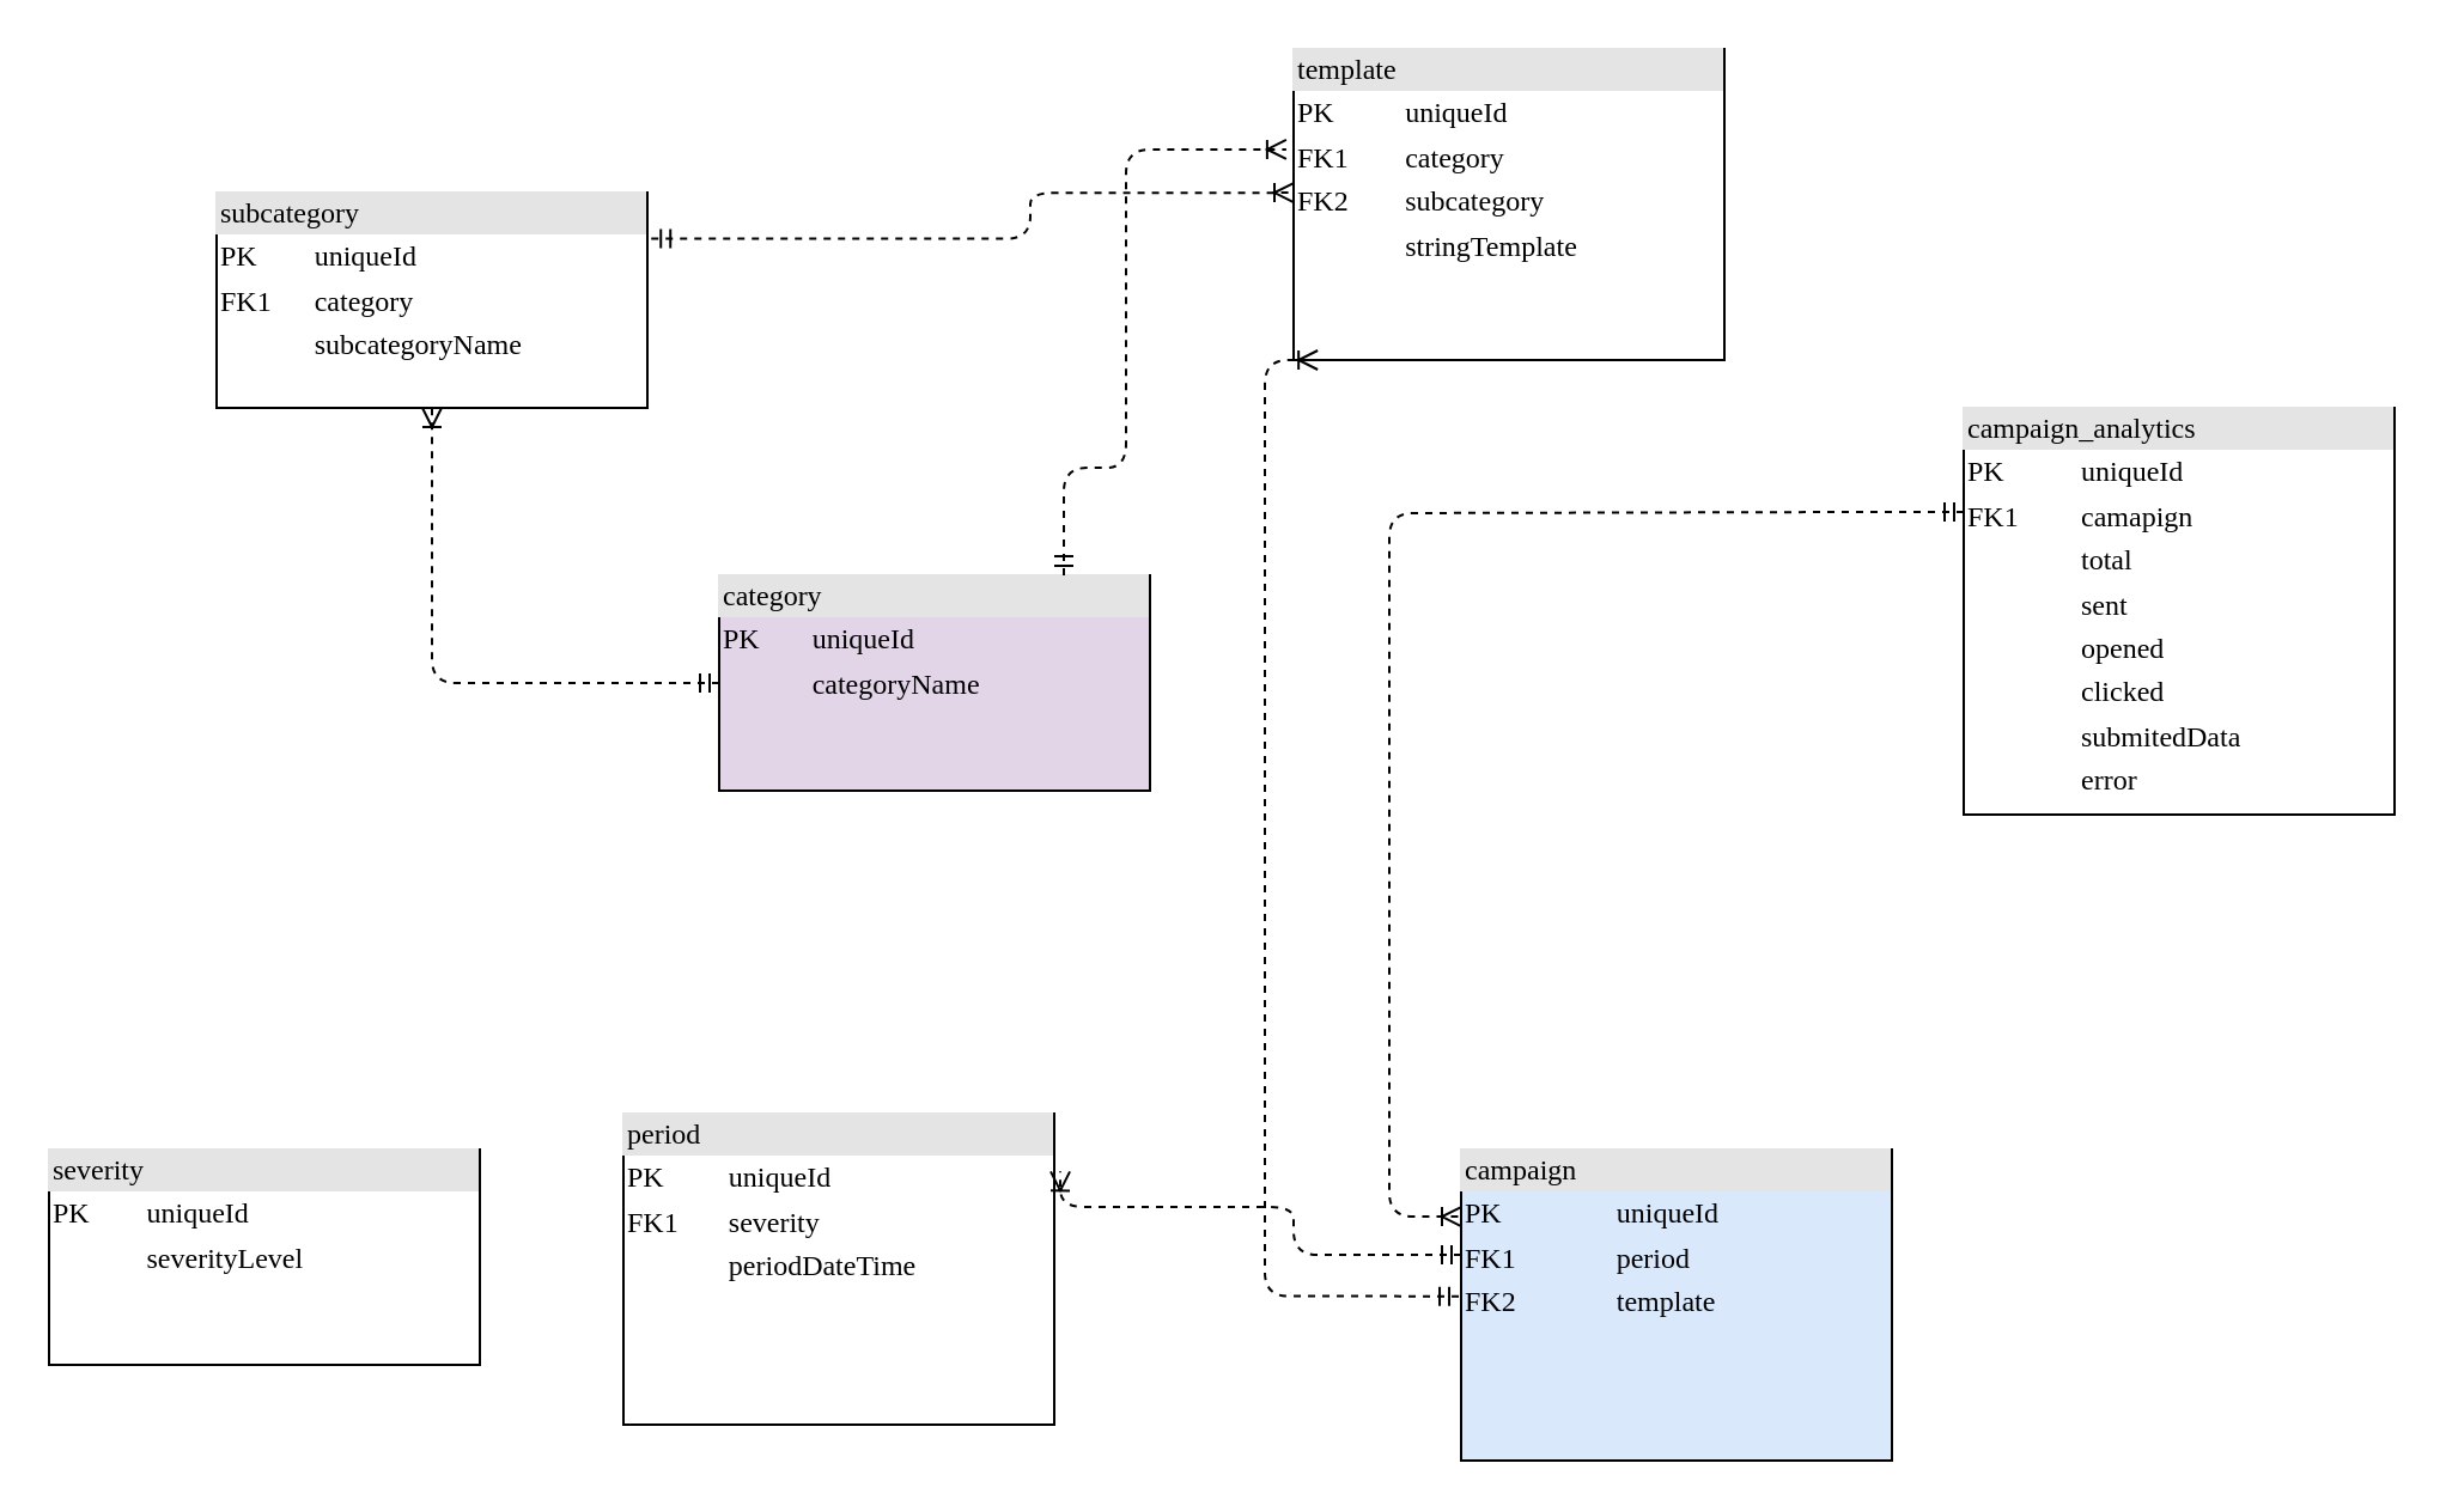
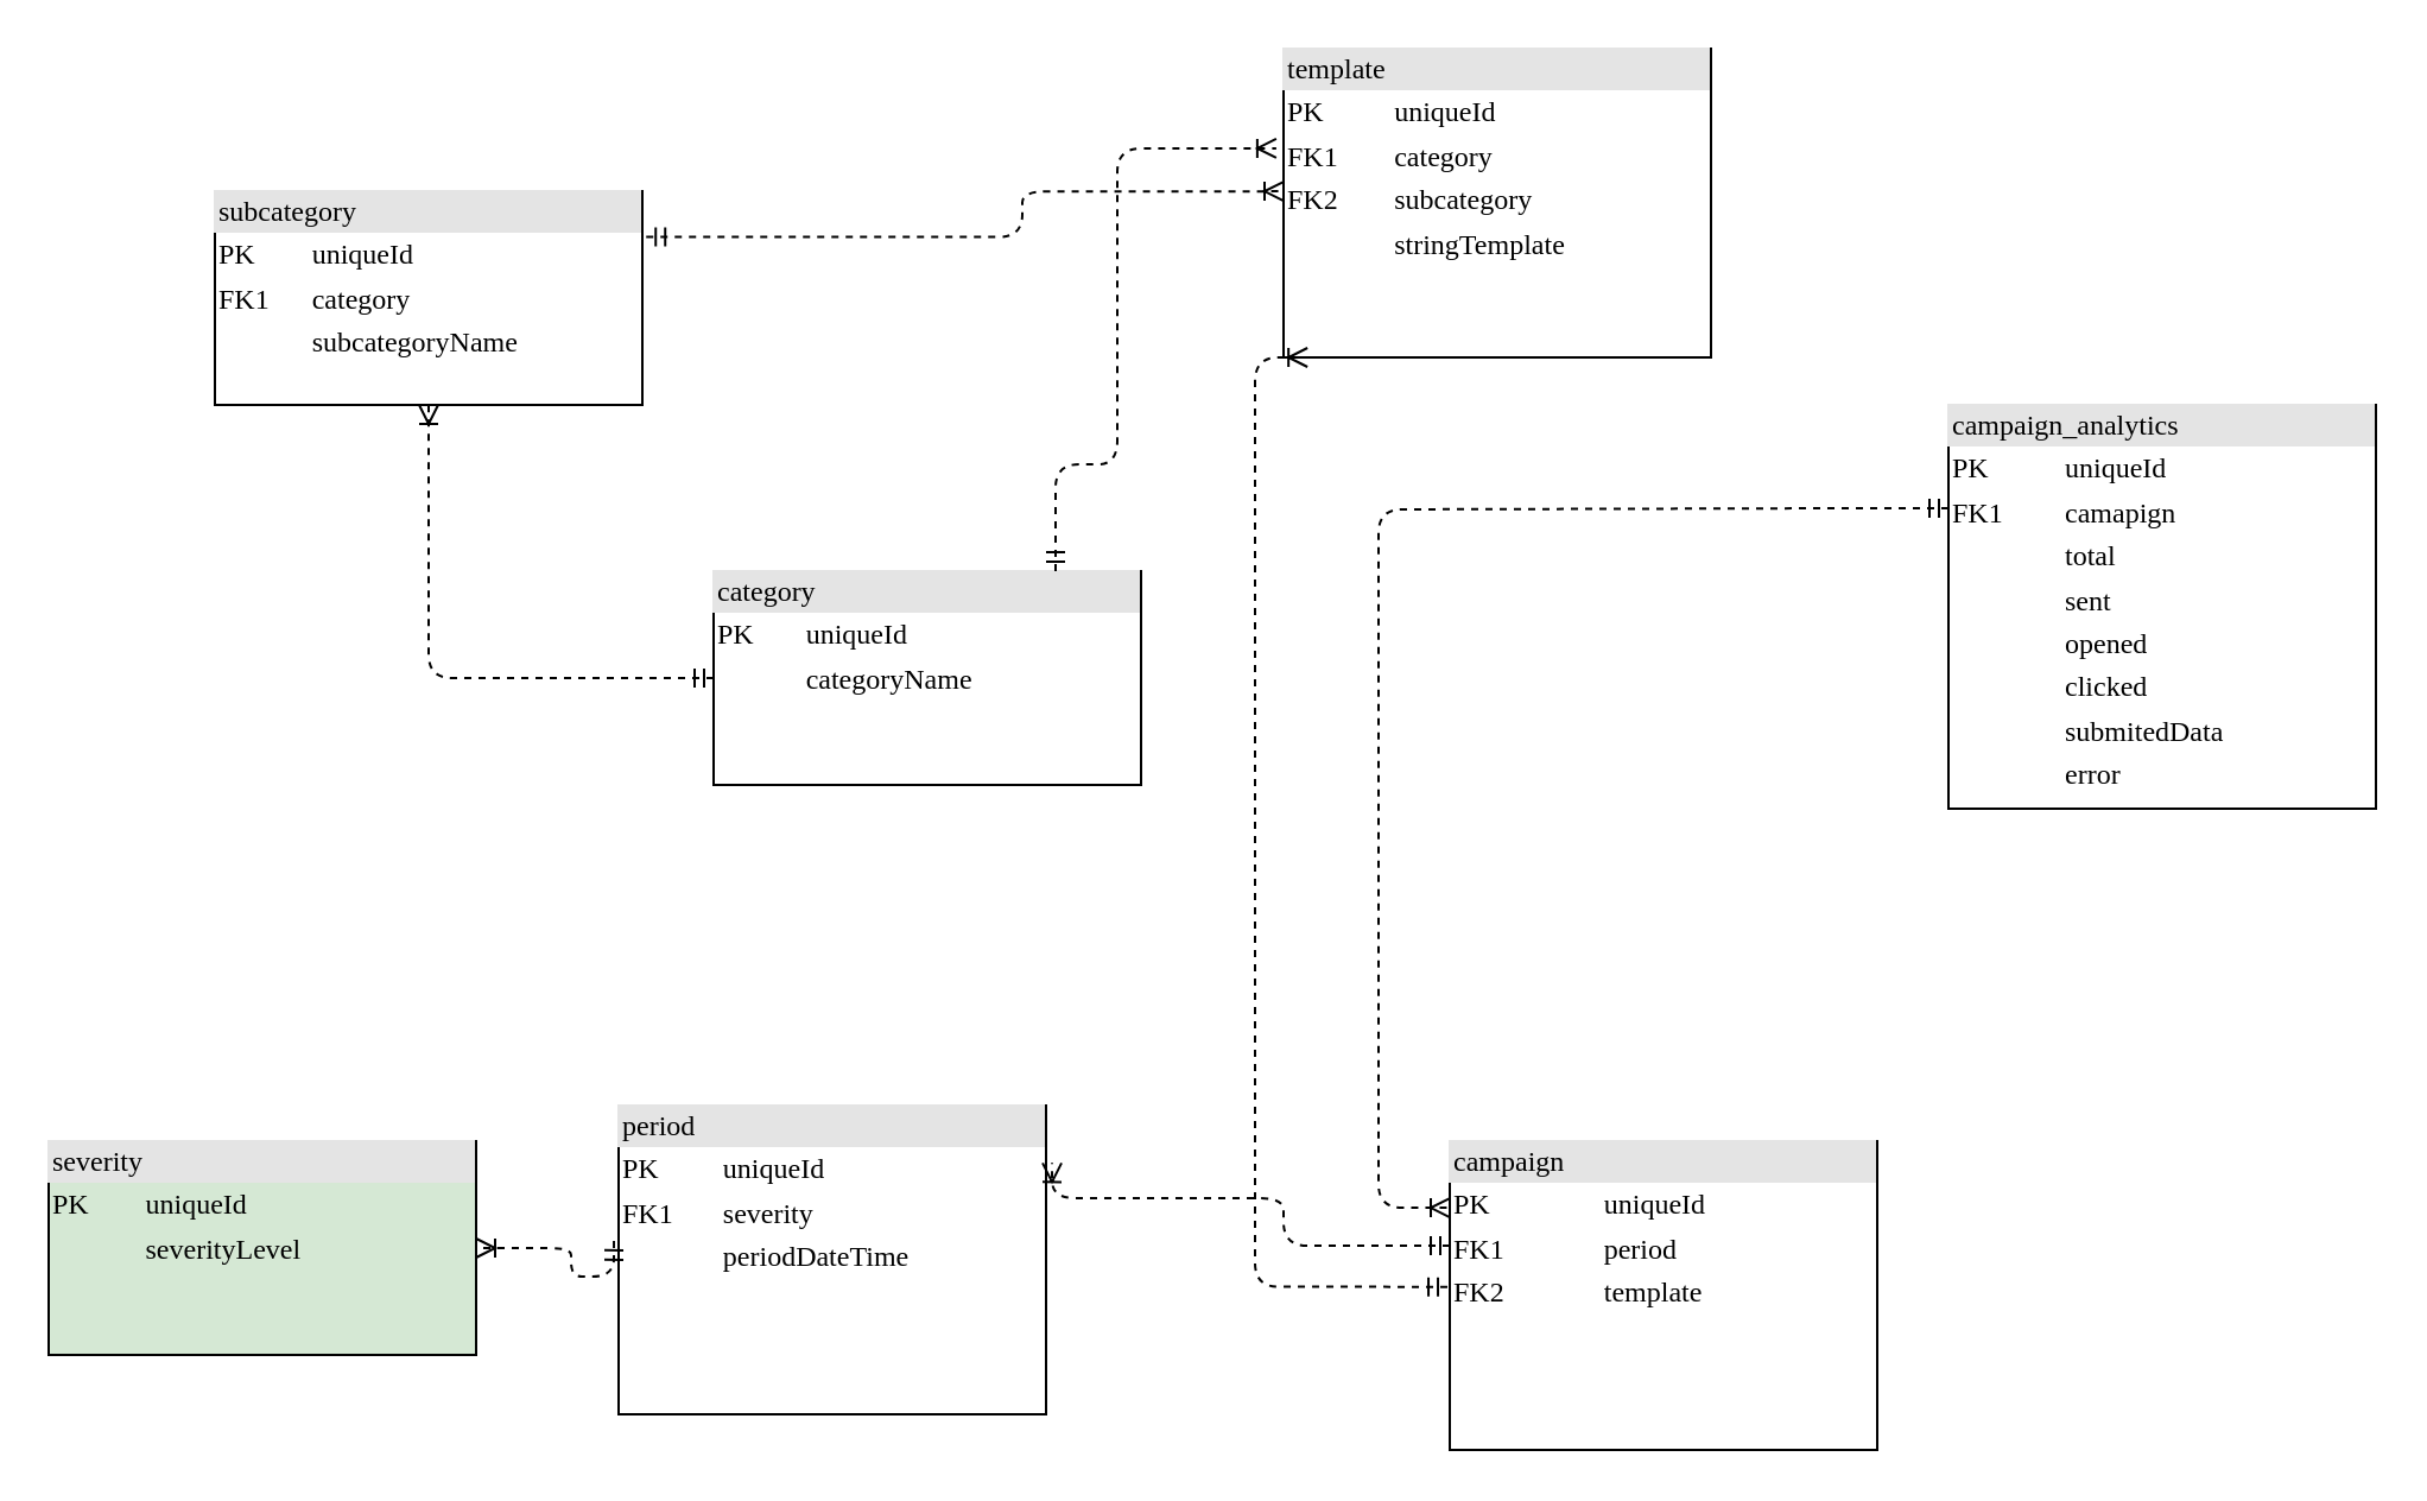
- <mxCell id="2" value="&lt;div style=&quot;box-sizing:border-box;width:100%;background:#e4e4e4;padding:2px;&quot;&gt;category&lt;/div&gt;&lt;table style=&quot;width:100%;font-size:1em;&quot; cellpadding=&quot;2&quot; cellspacing=&quot;0&quot;&gt;&lt;tbody&gt;&lt;tr&gt;&lt;td&gt;PK&lt;/td&gt;&lt;td&gt;uniqueId&lt;/td&gt;&lt;/tr&gt;&lt;tr&gt;&lt;td&gt;&lt;br&gt;&lt;/td&gt;&lt;td&gt;categoryName&lt;/td&gt;&lt;/tr&gt;&lt;tr&gt;&lt;td&gt;&lt;/td&gt;&lt;td&gt;&lt;br&gt;&lt;/td&gt;&lt;/tr&gt;&lt;/tbody&gt;&lt;/table&gt;" style="verticalAlign=top;align=left;overflow=fill;html=1;rounded=0;shadow=0;comic=0;labelBackgroundColor=none;strokeWidth=1;fontFamily=Verdana;fontSize=12;fillColor=#e1d5e7;" vertex="1" parent="1"><mxGeometry x="300" y="240" width="180" height="90" as="geometry" /></mxCell>
+ <mxCell id="2" value="&lt;div style=&quot;box-sizing:border-box;width:100%;background:#e4e4e4;padding:2px;&quot;&gt;category&lt;/div&gt;&lt;table style=&quot;width:100%;font-size:1em;&quot; cellpadding=&quot;2&quot; cellspacing=&quot;0&quot;&gt;&lt;tbody&gt;&lt;tr&gt;&lt;td&gt;PK&lt;/td&gt;&lt;td&gt;uniqueId&lt;/td&gt;&lt;/tr&gt;&lt;tr&gt;&lt;td&gt;&lt;br&gt;&lt;/td&gt;&lt;td&gt;categoryName&lt;/td&gt;&lt;/tr&gt;&lt;tr&gt;&lt;td&gt;&lt;/td&gt;&lt;td&gt;&lt;br&gt;&lt;/td&gt;&lt;/tr&gt;&lt;/tbody&gt;&lt;/table&gt;" style="verticalAlign=top;align=left;overflow=fill;html=1;rounded=0;shadow=0;comic=0;labelBackgroundColor=none;strokeWidth=1;fontFamily=Verdana;fontSize=12" vertex="1" parent="1"><mxGeometry x="300" y="240" width="180" height="90" as="geometry" /></mxCell>
- <mxCell id="4" value="&lt;div style=&quot;box-sizing:border-box;width:100%;background:#e4e4e4;padding:2px;&quot;&gt;severity&lt;/div&gt;&lt;table style=&quot;width:100%;font-size:1em;&quot; cellpadding=&quot;2&quot; cellspacing=&quot;0&quot;&gt;&lt;tbody&gt;&lt;tr&gt;&lt;td&gt;PK&lt;/td&gt;&lt;td&gt;uniqueId&lt;/td&gt;&lt;/tr&gt;&lt;tr&gt;&lt;td&gt;&lt;br&gt;&lt;/td&gt;&lt;td&gt;severityLevel&lt;/td&gt;&lt;/tr&gt;&lt;tr&gt;&lt;td&gt;&lt;/td&gt;&lt;td&gt;&lt;br&gt;&lt;/td&gt;&lt;/tr&gt;&lt;/tbody&gt;&lt;/table&gt;" style="verticalAlign=top;align=left;overflow=fill;html=1;rounded=0;shadow=0;comic=0;labelBackgroundColor=none;strokeWidth=1;fontFamily=Verdana;fontSize=12" vertex="1" parent="1"><mxGeometry x="20" y="480" width="180" height="90" as="geometry" /></mxCell>
+ <mxCell id="4" value="&lt;div style=&quot;box-sizing:border-box;width:100%;background:#e4e4e4;padding:2px;&quot;&gt;severity&lt;/div&gt;&lt;table style=&quot;width:100%;font-size:1em;&quot; cellpadding=&quot;2&quot; cellspacing=&quot;0&quot;&gt;&lt;tbody&gt;&lt;tr&gt;&lt;td&gt;PK&lt;/td&gt;&lt;td&gt;uniqueId&lt;/td&gt;&lt;/tr&gt;&lt;tr&gt;&lt;td&gt;&lt;br&gt;&lt;/td&gt;&lt;td&gt;severityLevel&lt;/td&gt;&lt;/tr&gt;&lt;tr&gt;&lt;td&gt;&lt;/td&gt;&lt;td&gt;&lt;br&gt;&lt;/td&gt;&lt;/tr&gt;&lt;/tbody&gt;&lt;/table&gt;" style="verticalAlign=top;align=left;overflow=fill;html=1;rounded=0;shadow=0;comic=0;labelBackgroundColor=none;strokeWidth=1;fontFamily=Verdana;fontSize=12;fillColor=#d5e8d4;" vertex="1" parent="1"><mxGeometry x="20" y="480" width="180" height="90" as="geometry" /></mxCell>
+ <mxCell id="11" style="edgeStyle=orthogonalEdgeStyle;html=1;dashed=1;labelBackgroundColor=none;startArrow=ERmandOne;endArrow=ERoneToMany;fontFamily=Verdana;fontSize=12;align=left;entryX=1;entryY=0.5;entryDx=0;entryDy=0;exitX=-0.011;exitY=0.438;exitDx=0;exitDy=0;exitPerimeter=0;" edge="1" parent="1" source="9" target="4"><mxGeometry relative="1" as="geometry"><mxPoint x="240" y="425" as="sourcePoint" /><mxPoint x="120" y="310" as="targetPoint" /><Array as="points"><mxPoint x="240" y="537" /><mxPoint x="240" y="525" /></Array></mxGeometry></mxCell>
- <mxCell id="10" value="&lt;div style=&quot;box-sizing: border-box ; width: 100% ; background: #e4e4e4 ; padding: 2px&quot;&gt;campaign&lt;/div&gt;&lt;table style=&quot;width: 100% ; font-size: 1em&quot; cellpadding=&quot;2&quot; cellspacing=&quot;0&quot;&gt;&lt;tbody&gt;&lt;tr&gt;&lt;td&gt;PK&lt;/td&gt;&lt;td&gt;uniqueId&lt;/td&gt;&lt;/tr&gt;&lt;tr&gt;&lt;td&gt;FK1&lt;/td&gt;&lt;td&gt;period&lt;/td&gt;&lt;/tr&gt;&lt;tr&gt;&lt;td&gt;FK2&lt;/td&gt;&lt;td&gt;template&lt;/td&gt;&lt;/tr&gt;&lt;tr&gt;&lt;td&gt;&lt;br&gt;&lt;/td&gt;&lt;td&gt;&lt;br&gt;&lt;/td&gt;&lt;/tr&gt;&lt;tr&gt;&lt;td&gt;&lt;br&gt;&lt;/td&gt;&lt;td&gt;&lt;/td&gt;&lt;/tr&gt;&lt;/tbody&gt;&lt;/table&gt;" style="verticalAlign=top;align=left;overflow=fill;html=1;rounded=0;shadow=0;comic=0;labelBackgroundColor=none;strokeWidth=1;fontFamily=Verdana;fontSize=12;fillColor=#dae8fc;" vertex="1" parent="1"><mxGeometry x="610" y="480" width="180" height="130" as="geometry" /></mxCell>
+ <mxCell id="10" value="&lt;div style=&quot;box-sizing: border-box ; width: 100% ; background: #e4e4e4 ; padding: 2px&quot;&gt;campaign&lt;/div&gt;&lt;table style=&quot;width: 100% ; font-size: 1em&quot; cellpadding=&quot;2&quot; cellspacing=&quot;0&quot;&gt;&lt;tbody&gt;&lt;tr&gt;&lt;td&gt;PK&lt;/td&gt;&lt;td&gt;uniqueId&lt;/td&gt;&lt;/tr&gt;&lt;tr&gt;&lt;td&gt;FK1&lt;/td&gt;&lt;td&gt;period&lt;/td&gt;&lt;/tr&gt;&lt;tr&gt;&lt;td&gt;FK2&lt;/td&gt;&lt;td&gt;template&lt;/td&gt;&lt;/tr&gt;&lt;tr&gt;&lt;td&gt;&lt;br&gt;&lt;/td&gt;&lt;td&gt;&lt;br&gt;&lt;/td&gt;&lt;/tr&gt;&lt;tr&gt;&lt;td&gt;&lt;br&gt;&lt;/td&gt;&lt;td&gt;&lt;/td&gt;&lt;/tr&gt;&lt;/tbody&gt;&lt;/table&gt;" style="verticalAlign=top;align=left;overflow=fill;html=1;rounded=0;shadow=0;comic=0;labelBackgroundColor=none;strokeWidth=1;fontFamily=Verdana;fontSize=12" vertex="1" parent="1"><mxGeometry x="610" y="480" width="180" height="130" as="geometry" /></mxCell>
